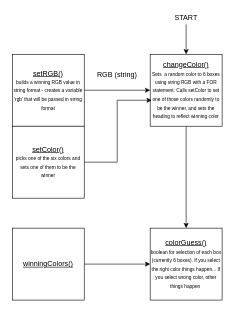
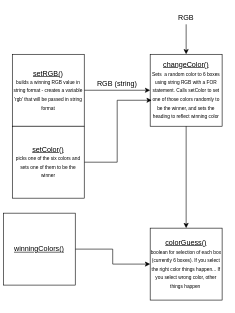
- <mxCell id="12" value="START" style="text;html=1;strokeColor=none;fillColor=none;align=center;verticalAlign=middle;whiteSpace=wrap;rounded=0;" vertex="1" parent="1"><mxGeometry x="290" y="20" width="40" height="20" as="geometry" /></mxCell>
+ <mxCell id="12" value="RGB" style="text;html=1;strokeColor=none;fillColor=none;align=center;verticalAlign=middle;whiteSpace=wrap;rounded=0;" vertex="1" parent="1"><mxGeometry x="290" y="20" width="40" height="20" as="geometry" /></mxCell>
- <mxCell id="13" value="RGB (string)" style="text;html=1;strokeColor=none;fillColor=none;align=center;verticalAlign=middle;whiteSpace=wrap;rounded=0;" vertex="1" parent="1"><mxGeometry x="160" y="115" width="70" height="20" as="geometry" /></mxCell>
+ <mxCell id="13" value="RGB (string)" style="text;html=1;strokeColor=none;fillColor=none;align=center;verticalAlign=middle;whiteSpace=wrap;rounded=0;" vertex="1" parent="1"><mxGeometry x="160" y="130" width="70" height="20" as="geometry" /></mxCell>
- <mxCell id="9" value="&lt;u&gt;winningColors()&lt;/u&gt;" style="rectangle;whiteSpace=wrap;html=1;" vertex="1" parent="1"><mxGeometry x="20" y="380" width="120" height="120" as="geometry" /></mxCell>
+ <mxCell id="9" value="&lt;u&gt;winningColors()&lt;/u&gt;" style="rectangle;whiteSpace=wrap;html=1;" vertex="1" parent="1"><mxGeometry x="5" y="355" width="120" height="120" as="geometry" /></mxCell>
